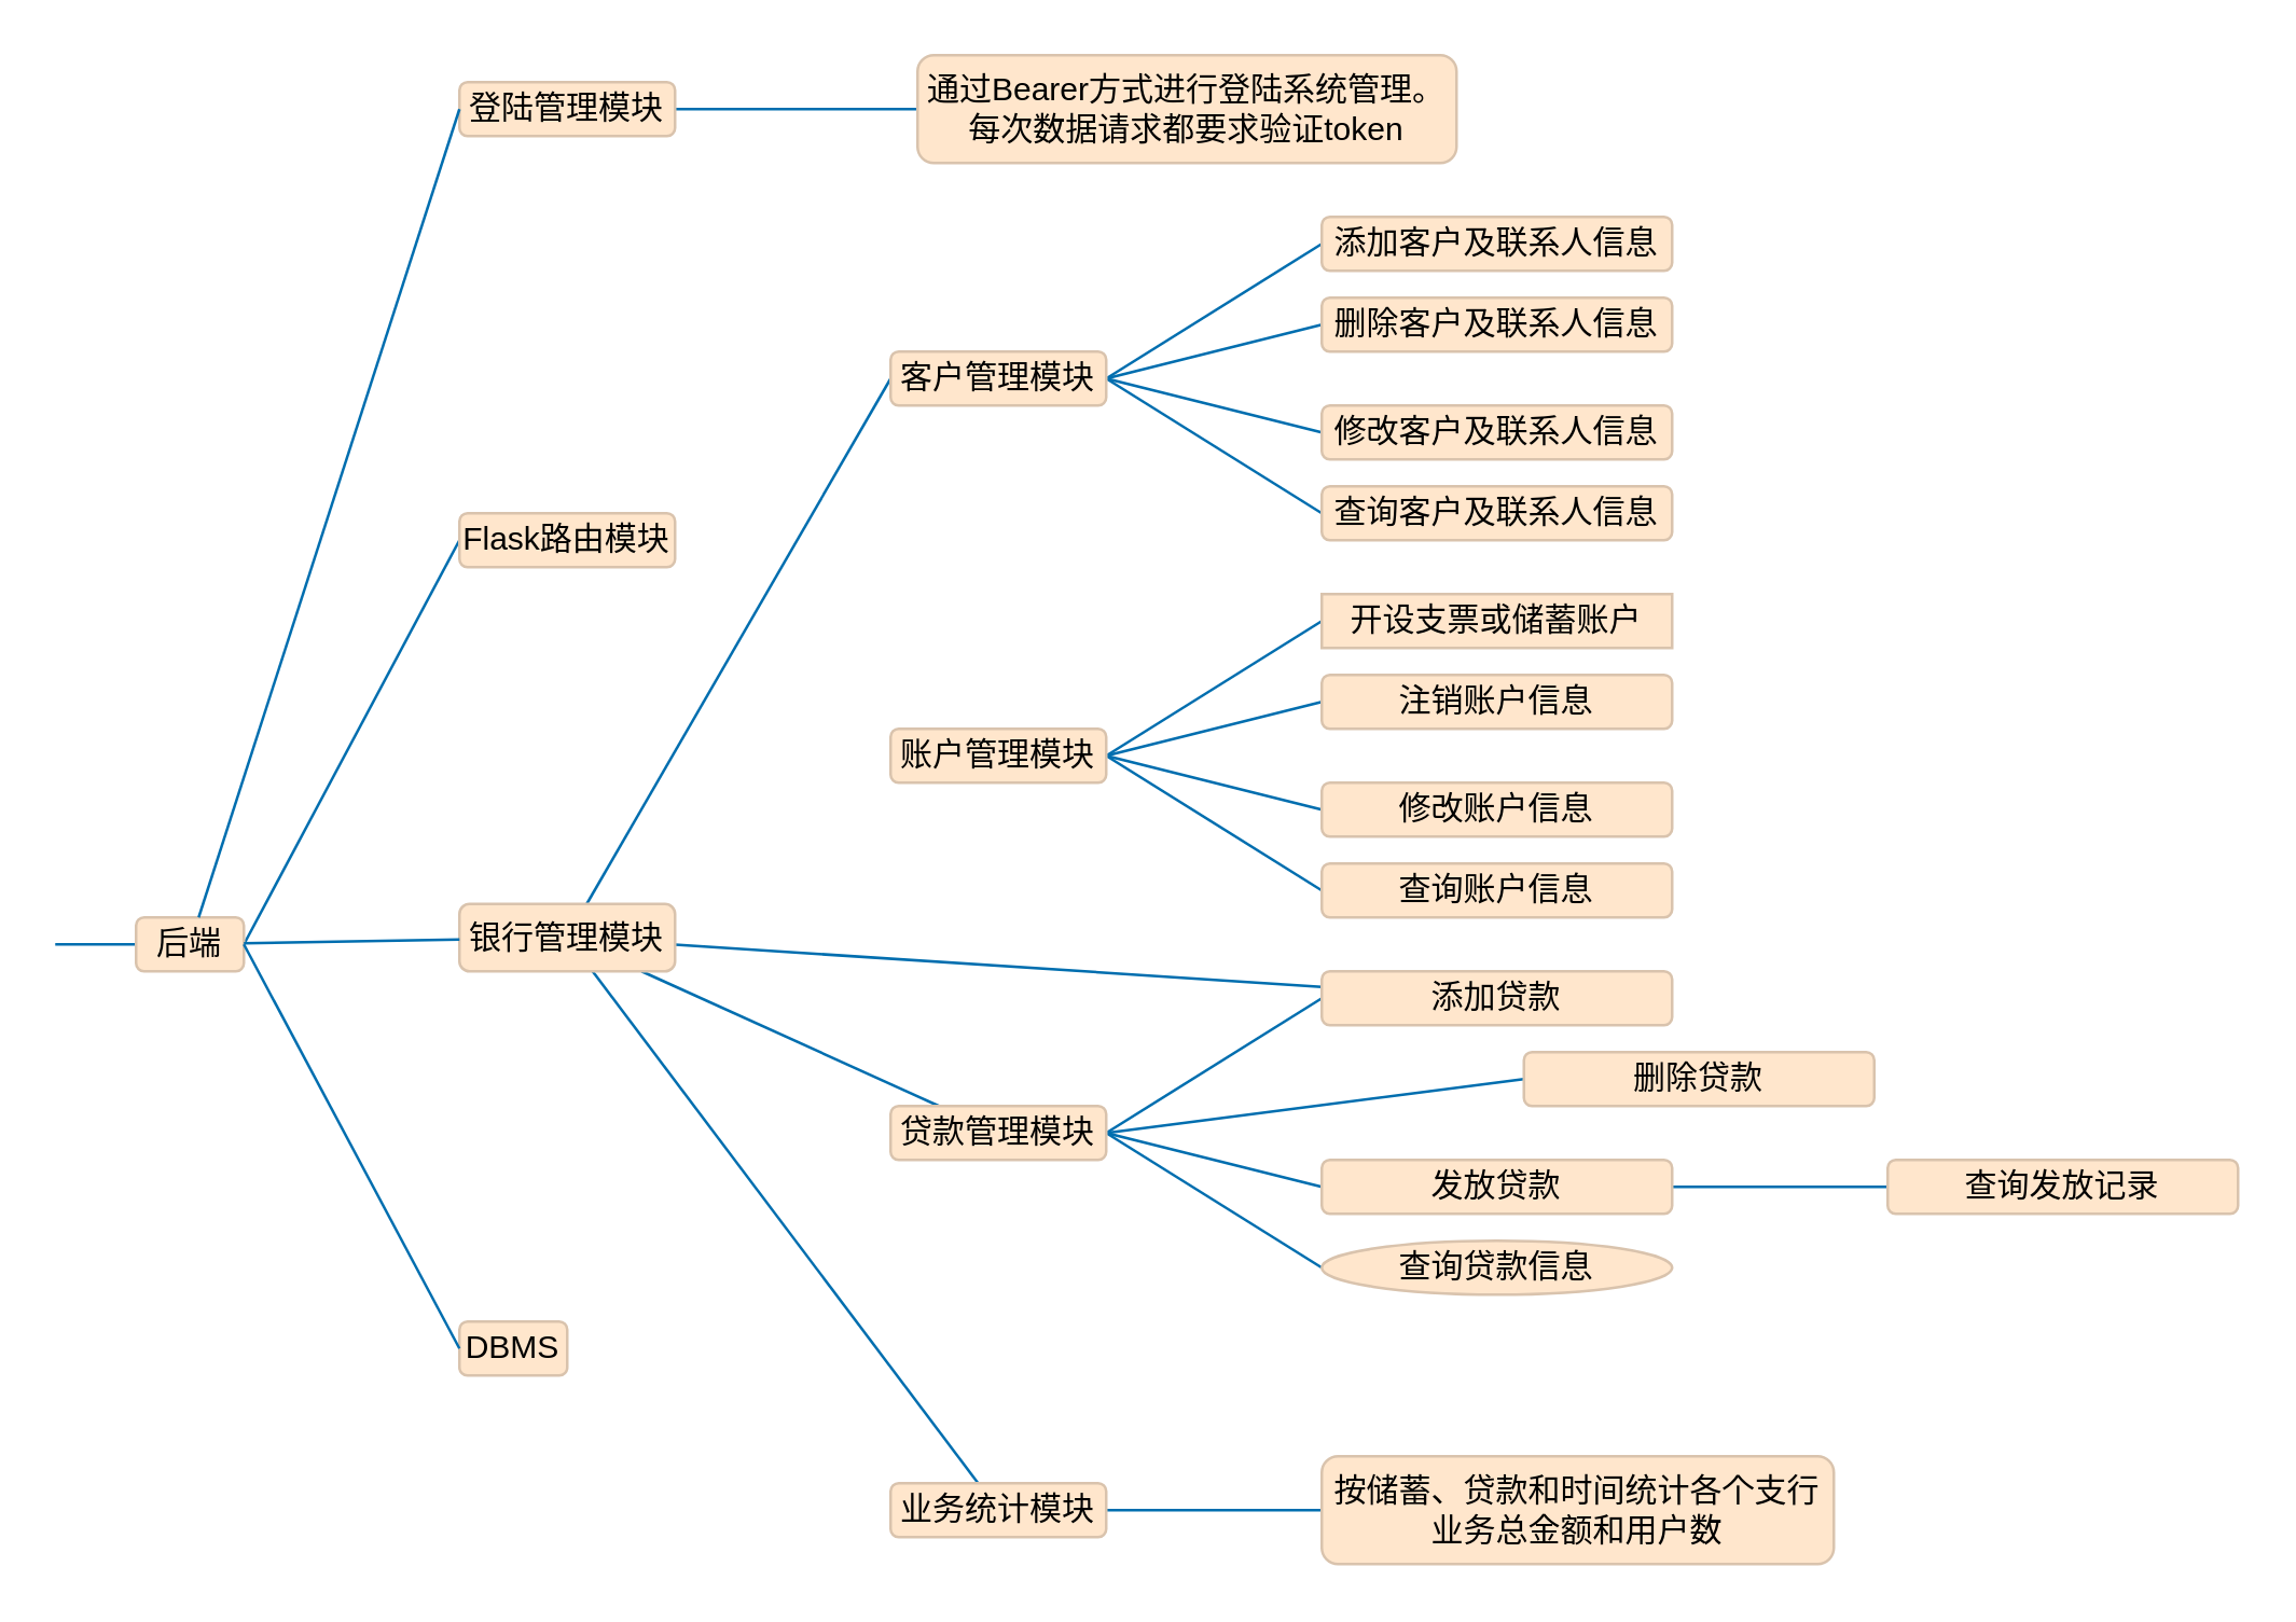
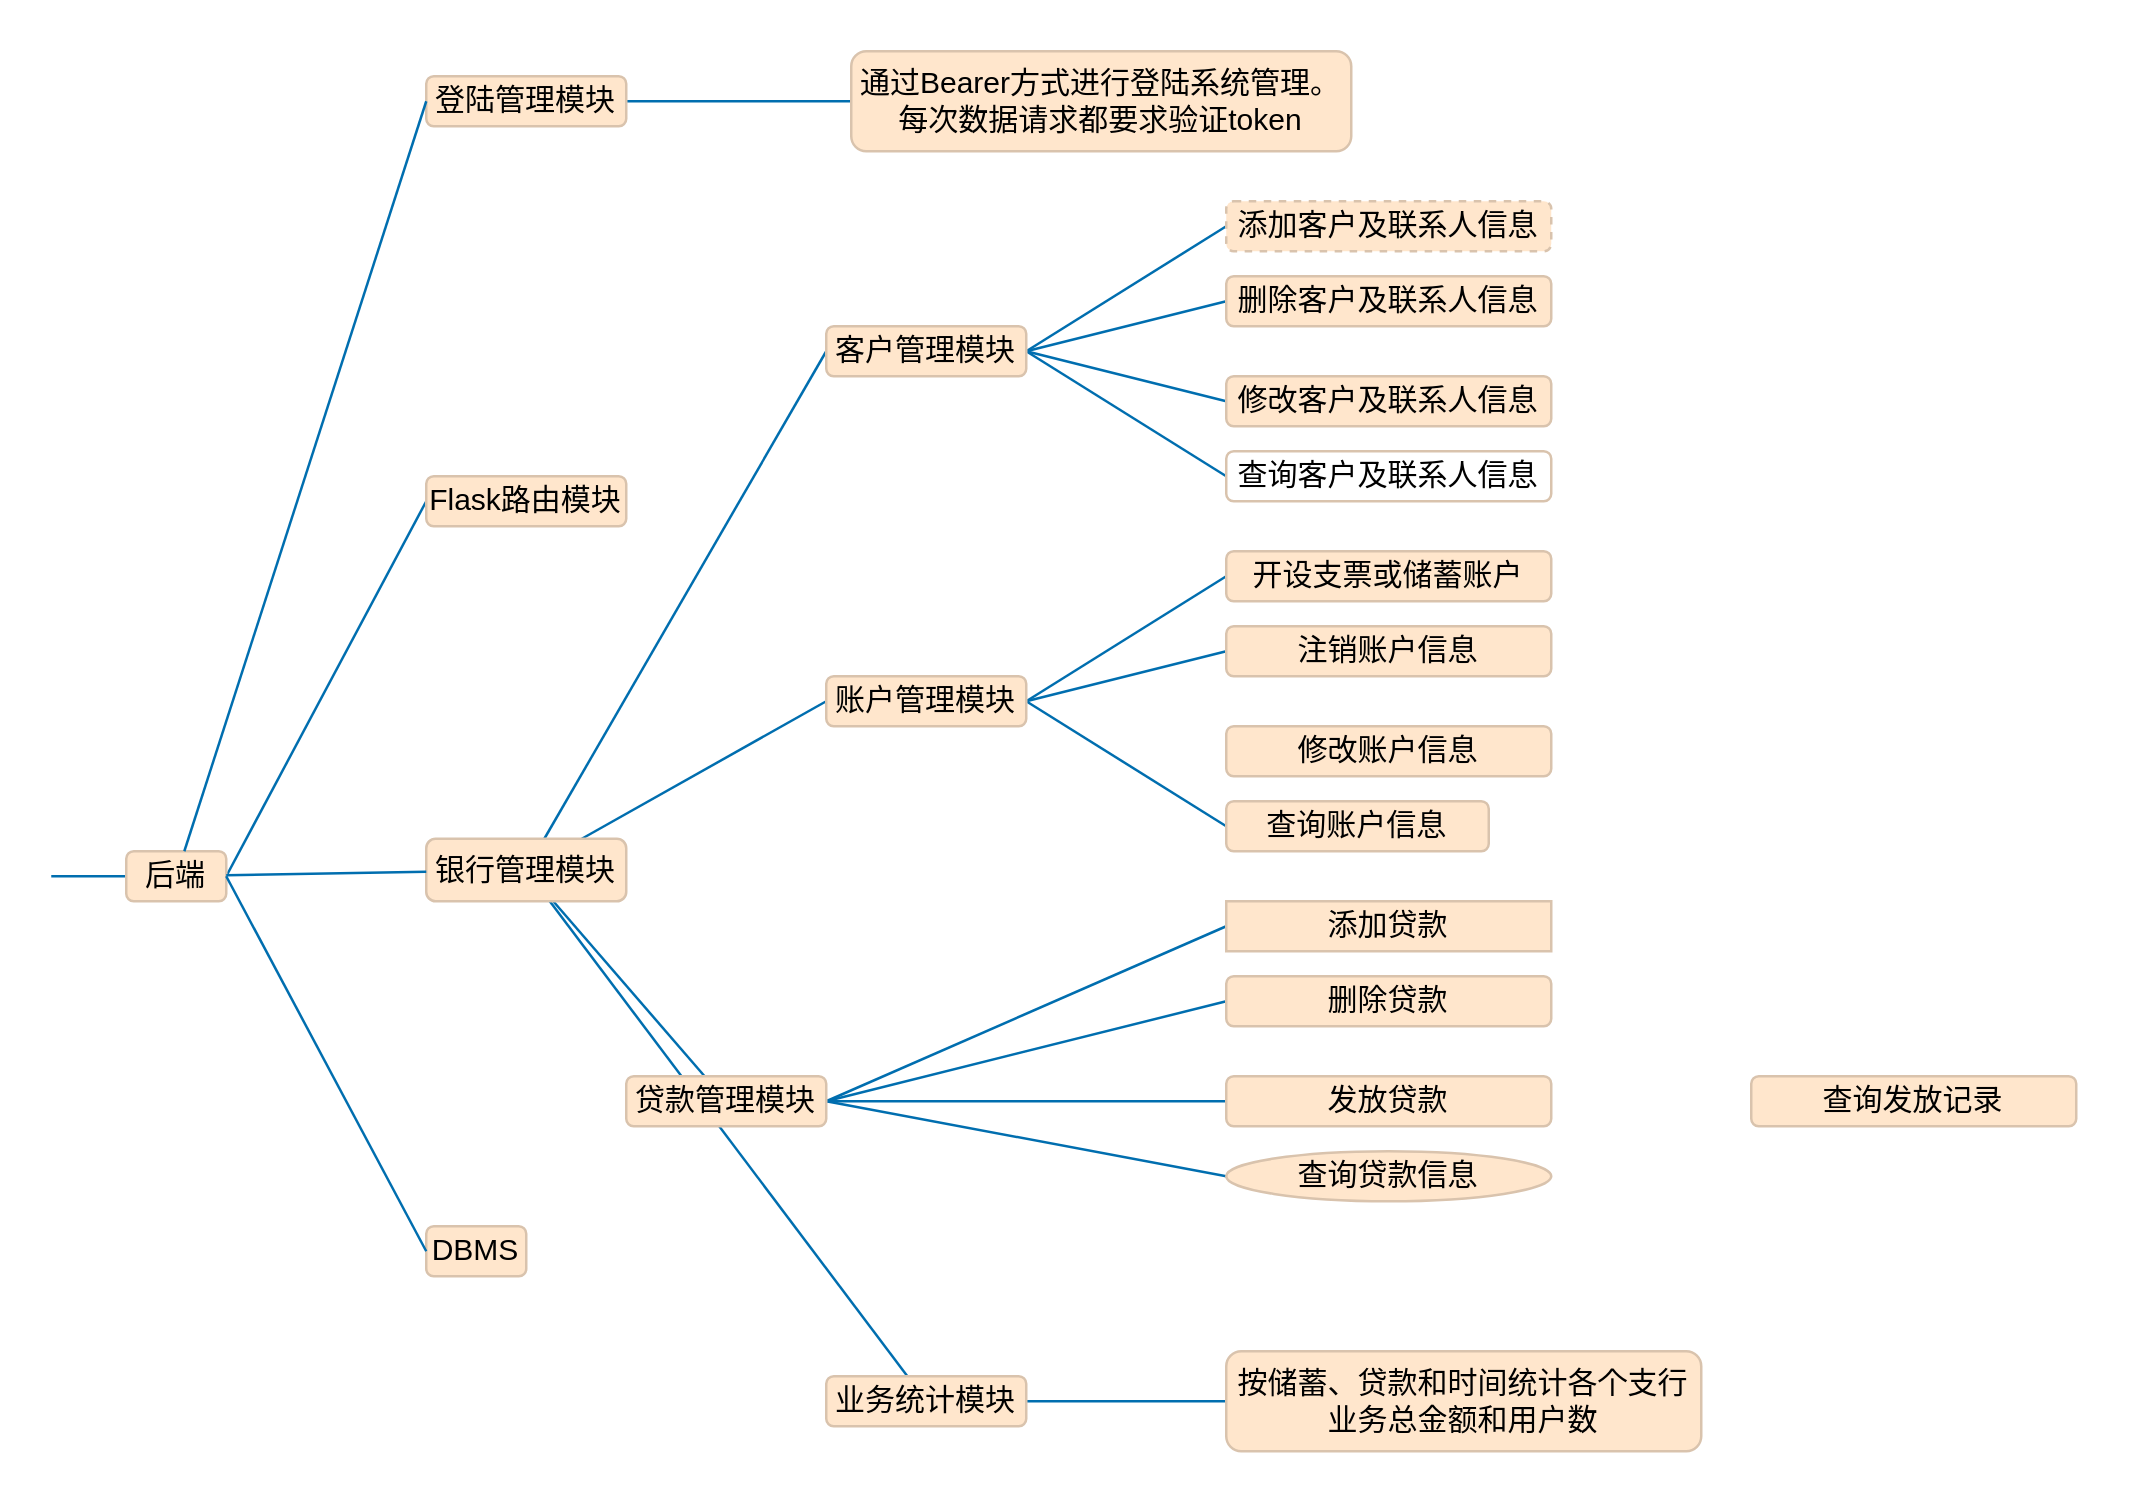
- <mxCell id="35" value="添加客户及联系人信息" style="rounded=1;whiteSpace=wrap;html=1;fillColor=#ffe6cc;strokeColor=#D9C3AD;" parent="1" vertex="1"><mxGeometry x="490" y="80" width="130" height="20" as="geometry" /></mxCell>
+ <mxCell id="35" value="添加客户及联系人信息" style="rounded=1;whiteSpace=wrap;html=1;fillColor=#ffe6cc;strokeColor=#D9C3AD;dashed=1;" parent="1" vertex="1"><mxGeometry x="490" y="80" width="130" height="20" as="geometry" /></mxCell>
- <mxCell id="36" value="查询客户及联系人信息" style="rounded=1;whiteSpace=wrap;html=1;fillColor=#ffe6cc;strokeColor=#D9C3AD;" parent="1" vertex="1"><mxGeometry x="490" y="180" width="130" height="20" as="geometry" /></mxCell>
+ <mxCell id="36" value="查询客户及联系人信息" style="rounded=1;whiteSpace=wrap;html=1;fillColor=#ffffff;strokeColor=#D9C3AD;" parent="1" vertex="1"><mxGeometry x="490" y="180" width="130" height="20" as="geometry" /></mxCell>
- <mxCell id="37" value="开设支票或储蓄账户" style="whiteSpace=wrap;html=1;fillColor=#ffe6cc;strokeColor=#D9C3AD;rounded=0;" parent="1" vertex="1"><mxGeometry x="490" y="220" width="130" height="20" as="geometry" /></mxCell>
+ <mxCell id="37" value="开设支票或储蓄账户" style="rounded=1;whiteSpace=wrap;html=1;fillColor=#ffe6cc;strokeColor=#D9C3AD;" parent="1" vertex="1"><mxGeometry x="490" y="220" width="130" height="20" as="geometry" /></mxCell>
- <mxCell id="21" style="rounded=0;jumpStyle=none;orthogonalLoop=1;jettySize=auto;html=1;entryX=0;entryY=0.5;entryDx=0;entryDy=0;endArrow=none;endFill=0;strokeColor=#006EAF;exitX=1;exitY=0.5;exitDx=0;exitDy=0;" parent="1" source="25" target="39" edge="1"><mxGeometry relative="1" as="geometry" /></mxCell>
- <mxCell id="40" value="查询账户信息" style="rounded=1;whiteSpace=wrap;html=1;fillColor=#ffe6cc;strokeColor=#D9C3AD;" parent="1" vertex="1"><mxGeometry x="490" y="320" width="130" height="20" as="geometry" /></mxCell>
+ <mxCell id="40" value="查询账户信息" style="rounded=1;whiteSpace=wrap;html=1;fillColor=#ffe6cc;strokeColor=#D9C3AD;" parent="1" vertex="1"><mxGeometry x="490" y="320" width="105" height="20" as="geometry" /></mxCell>
- <mxCell id="11" style="rounded=0;jumpStyle=none;orthogonalLoop=1;jettySize=auto;html=1;endArrow=none;endFill=0;strokeColor=#006EAF;" parent="1" source="13" target="41" edge="1"><mxGeometry relative="1" as="geometry" /></mxCell>
+ <mxCell id="11" style="rounded=0;jumpStyle=none;orthogonalLoop=1;jettySize=auto;html=1;entryX=0;entryY=0.5;entryDx=0;entryDy=0;endArrow=none;endFill=0;strokeColor=#006EAF;" parent="1" source="13" target="25" edge="1"><mxGeometry relative="1" as="geometry" /></mxCell>
- <mxCell id="41" value="添加贷款" style="rounded=1;whiteSpace=wrap;html=1;fillColor=#ffe6cc;strokeColor=#D9C3AD;" parent="1" vertex="1"><mxGeometry x="490" y="360" width="130" height="20" as="geometry" /></mxCell>
+ <mxCell id="41" value="添加贷款" style="whiteSpace=wrap;html=1;fillColor=#ffe6cc;strokeColor=#D9C3AD;rounded=0;" parent="1" vertex="1"><mxGeometry x="490" y="360" width="130" height="20" as="geometry" /></mxCell>
- <mxCell id="42" value="删除贷款" style="rounded=1;whiteSpace=wrap;html=1;fillColor=#ffe6cc;strokeColor=#D9C3AD;" parent="1" vertex="1"><mxGeometry x="565" y="390" width="130" height="20" as="geometry" /></mxCell>
+ <mxCell id="42" value="删除贷款" style="rounded=1;whiteSpace=wrap;html=1;fillColor=#ffe6cc;strokeColor=#D9C3AD;" parent="1" vertex="1"><mxGeometry x="490" y="390" width="130" height="20" as="geometry" /></mxCell>
- <mxCell id="30" value="贷款管理模块" style="rounded=1;whiteSpace=wrap;html=1;fillColor=#ffe6cc;strokeColor=#D9C3AD;" parent="1" vertex="1"><mxGeometry x="330" y="410" width="80" height="20" as="geometry" /></mxCell>
+ <mxCell id="30" value="贷款管理模块" style="rounded=1;whiteSpace=wrap;html=1;fillColor=#ffe6cc;strokeColor=#D9C3AD;" parent="1" vertex="1"><mxGeometry x="250" y="430" width="80" height="20" as="geometry" /></mxCell>
- <mxCell id="43" style="rounded=0;jumpStyle=none;orthogonalLoop=1;jettySize=auto;html=1;endArrow=none;endFill=0;strokeColor=#006EAF;" parent="1" source="44" target="46" edge="1"><mxGeometry relative="1" as="geometry" /></mxCell>
